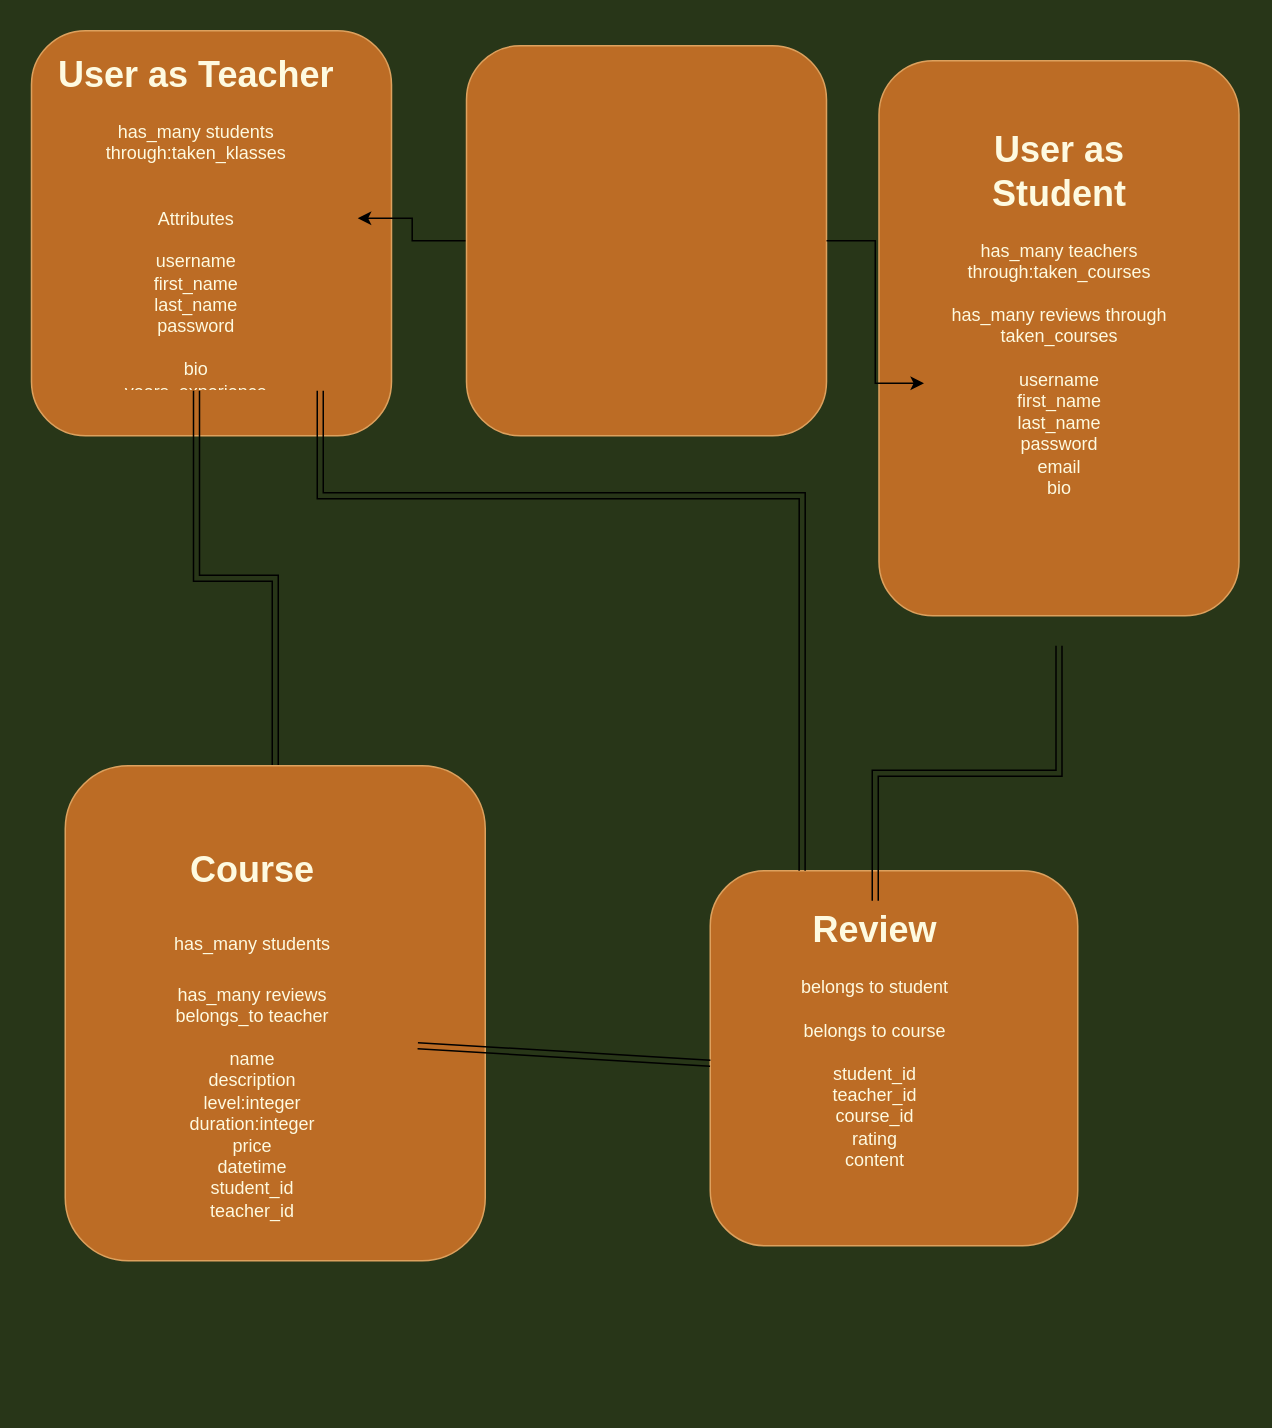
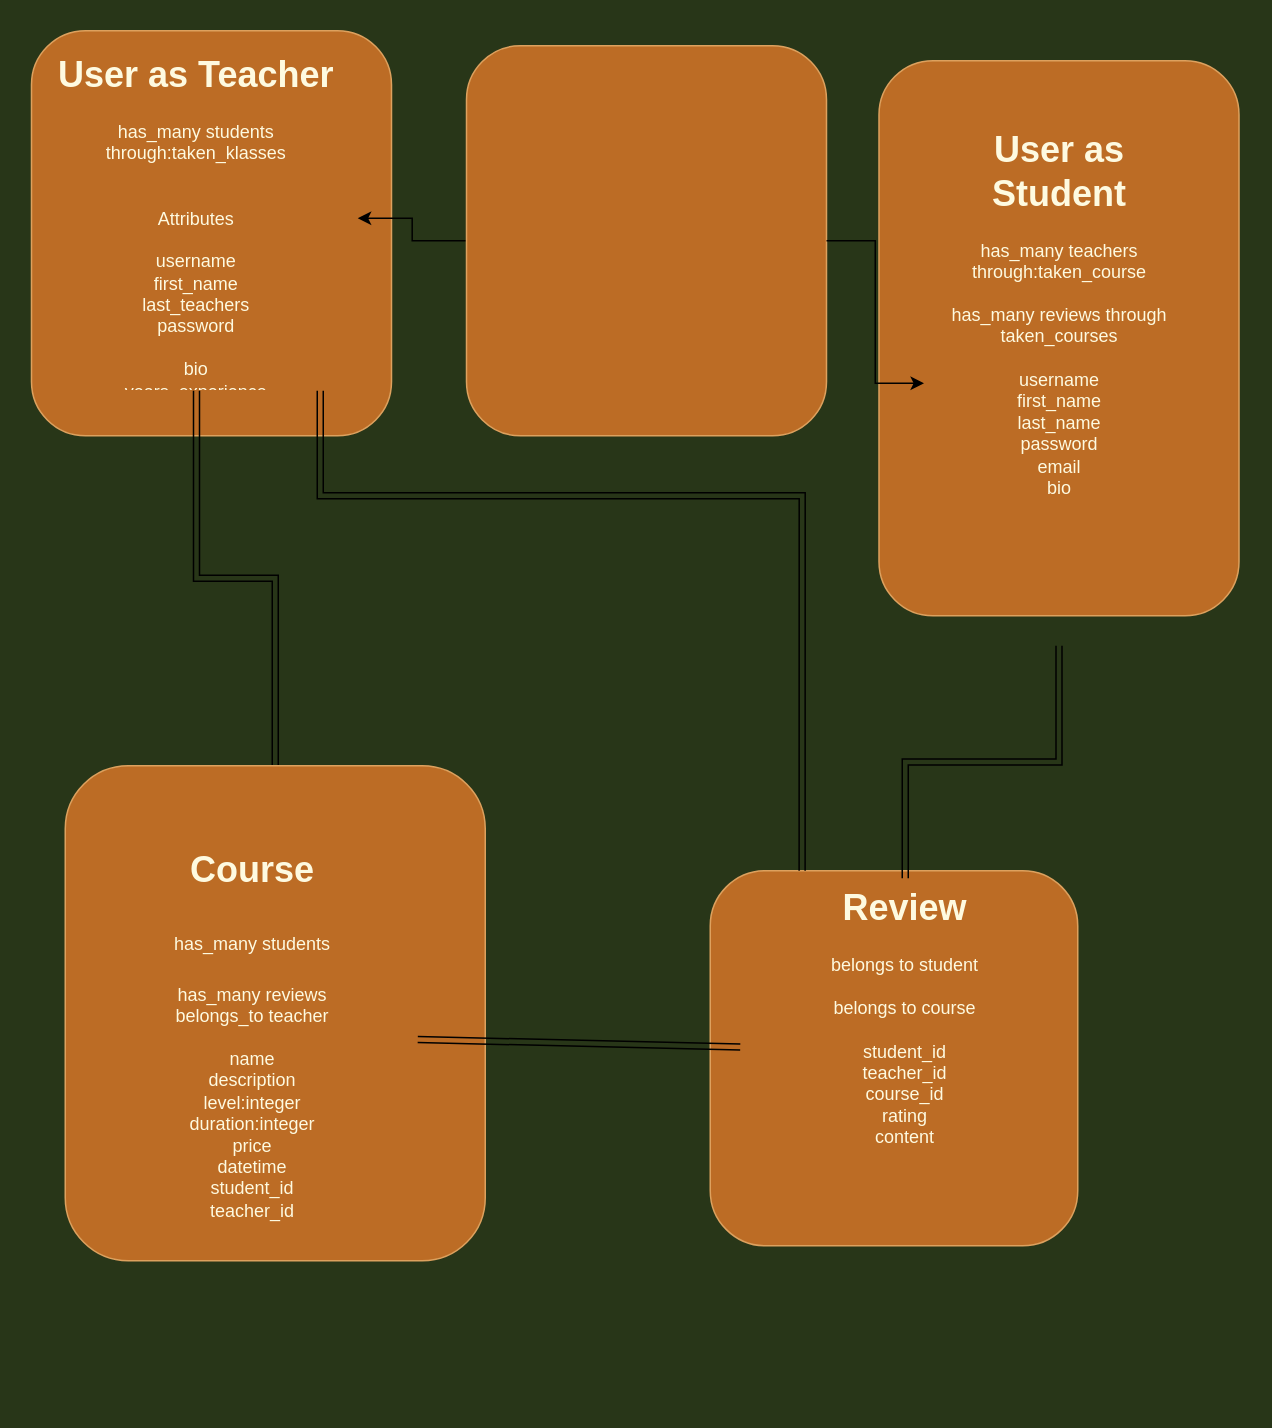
- <mxCell id="5" value="&lt;h1&gt;User as Teacher&lt;/h1&gt;&lt;div&gt;has_many students&lt;/div&gt;&lt;div&gt;&lt;div&gt;through:taken_klasses&lt;/div&gt;&lt;div&gt;&lt;br&gt;&lt;/div&gt;&lt;/div&gt;&lt;div&gt;&lt;br&gt;&lt;/div&gt;&lt;div&gt;Attributes&lt;/div&gt;&lt;div&gt;&lt;br&gt;&lt;/div&gt;&lt;div&gt;username&lt;/div&gt;&lt;div&gt;first_name&lt;/div&gt;&lt;div&gt;last_name&lt;/div&gt;&lt;div&gt;password&lt;/div&gt;&lt;div&gt;&lt;br&gt;&lt;/div&gt;&lt;div&gt;bio&lt;/div&gt;&lt;div&gt;years_experience&lt;/div&gt;" style="text;html=1;strokeColor=none;fillColor=none;spacing=5;spacingTop=-20;whiteSpace=wrap;overflow=hidden;rounded=0;sketch=0;fontColor=#FEFAE0;align=center;" parent="1" vertex="1"><mxGeometry x="23" y="30" width="215" height="230" as="geometry" /></mxCell>
+ <mxCell id="5" value="&lt;h1&gt;User as Teacher&lt;/h1&gt;&lt;div&gt;has_many students&lt;/div&gt;&lt;div&gt;&lt;div&gt;through:taken_klasses&lt;/div&gt;&lt;div&gt;&lt;br&gt;&lt;/div&gt;&lt;/div&gt;&lt;div&gt;&lt;br&gt;&lt;/div&gt;&lt;div&gt;Attributes&lt;/div&gt;&lt;div&gt;&lt;br&gt;&lt;/div&gt;&lt;div&gt;username&lt;/div&gt;&lt;div&gt;first_name&lt;/div&gt;&lt;div&gt;last_teachers&lt;/div&gt;&lt;div&gt;password&lt;/div&gt;&lt;div&gt;&lt;br&gt;&lt;/div&gt;&lt;div&gt;bio&lt;/div&gt;&lt;div&gt;years_experience&lt;/div&gt;" style="text;html=1;strokeColor=none;fillColor=none;spacing=5;spacingTop=-20;whiteSpace=wrap;overflow=hidden;rounded=0;sketch=0;fontColor=#FEFAE0;align=center;" parent="1" vertex="1"><mxGeometry x="23" y="30" width="215" height="230" as="geometry" /></mxCell>
- <mxCell id="9" value="&lt;h1&gt;User as Student&lt;/h1&gt;&lt;div&gt;has_many teachers&lt;/div&gt;&lt;div&gt;through:taken_courses&lt;/div&gt;&lt;div&gt;&lt;br&gt;&lt;/div&gt;&lt;div&gt;has_many reviews through&lt;/div&gt;&lt;div&gt;taken_courses&lt;/div&gt;&lt;div&gt;&lt;br&gt;&lt;/div&gt;&lt;div&gt;username&lt;/div&gt;&lt;div&gt;first_name&lt;/div&gt;&lt;div&gt;last_name&lt;/div&gt;&lt;div&gt;password&lt;/div&gt;&lt;div&gt;email&lt;/div&gt;&lt;div&gt;bio&lt;/div&gt;" style="text;html=1;strokeColor=none;fillColor=none;spacing=5;spacingTop=-20;whiteSpace=wrap;overflow=hidden;rounded=0;sketch=0;fontColor=#FEFAE0;align=center;" parent="1" vertex="1"><mxGeometry x="615.5" y="80" width="180" height="350" as="geometry" /></mxCell>
+ <mxCell id="9" value="&lt;h1&gt;User as Student&lt;/h1&gt;&lt;div&gt;has_many teachers&lt;/div&gt;&lt;div&gt;through:taken_course&lt;/div&gt;&lt;div&gt;&lt;br&gt;&lt;/div&gt;&lt;div&gt;has_many reviews through&lt;/div&gt;&lt;div&gt;taken_courses&lt;/div&gt;&lt;div&gt;&lt;br&gt;&lt;/div&gt;&lt;div&gt;username&lt;/div&gt;&lt;div&gt;first_name&lt;/div&gt;&lt;div&gt;last_name&lt;/div&gt;&lt;div&gt;password&lt;/div&gt;&lt;div&gt;email&lt;/div&gt;&lt;div&gt;bio&lt;/div&gt;" style="text;html=1;strokeColor=none;fillColor=none;spacing=5;spacingTop=-20;whiteSpace=wrap;overflow=hidden;rounded=0;sketch=0;fontColor=#FEFAE0;align=center;" parent="1" vertex="1"><mxGeometry x="615.5" y="80" width="180" height="350" as="geometry" /></mxCell>
- <mxCell id="10" value="&lt;h1&gt;Review&lt;/h1&gt;&lt;div&gt;belongs to student&lt;/div&gt;&lt;div&gt;&lt;br&gt;&lt;/div&gt;&lt;div&gt;belongs to course&lt;/div&gt;&lt;div&gt;&lt;br&gt;&lt;/div&gt;&lt;div&gt;student_id&lt;/div&gt;&lt;div&gt;teacher_id&lt;/div&gt;&lt;div&gt;course_id&lt;/div&gt;&lt;div&gt;rating&lt;/div&gt;&lt;div&gt;content&lt;/div&gt;&lt;div&gt;&lt;br&gt;&lt;/div&gt;&lt;div style=&quot;text-align: left&quot;&gt;&lt;div style=&quot;text-align: center&quot;&gt;&lt;br&gt;&lt;/div&gt;&lt;div style=&quot;text-align: center&quot;&gt;&lt;br&gt;&lt;/div&gt;&lt;/div&gt;" style="text;html=1;strokeColor=none;fillColor=none;spacing=5;spacingTop=-20;whiteSpace=wrap;overflow=hidden;rounded=0;sketch=0;fontColor=#FEFAE0;align=center;" parent="1" vertex="1"><mxGeometry x="473" y="600" width="220" height="230" as="geometry" /></mxCell>
+ <mxCell id="10" value="&lt;h1&gt;Review&lt;/h1&gt;&lt;div&gt;belongs to student&lt;/div&gt;&lt;div&gt;&lt;br&gt;&lt;/div&gt;&lt;div&gt;belongs to course&lt;/div&gt;&lt;div&gt;&lt;br&gt;&lt;/div&gt;&lt;div&gt;student_id&lt;/div&gt;&lt;div&gt;teacher_id&lt;/div&gt;&lt;div&gt;course_id&lt;/div&gt;&lt;div&gt;rating&lt;/div&gt;&lt;div&gt;content&lt;/div&gt;&lt;div&gt;&lt;br&gt;&lt;/div&gt;&lt;div style=&quot;text-align: left&quot;&gt;&lt;div style=&quot;text-align: center&quot;&gt;&lt;br&gt;&lt;/div&gt;&lt;div style=&quot;text-align: center&quot;&gt;&lt;br&gt;&lt;/div&gt;&lt;/div&gt;" style="text;html=1;strokeColor=none;fillColor=none;spacing=5;spacingTop=-20;whiteSpace=wrap;overflow=hidden;rounded=0;sketch=0;fontColor=#FEFAE0;align=center;" parent="1" vertex="1"><mxGeometry x="493" y="585" width="220" height="230" as="geometry" /></mxCell>
